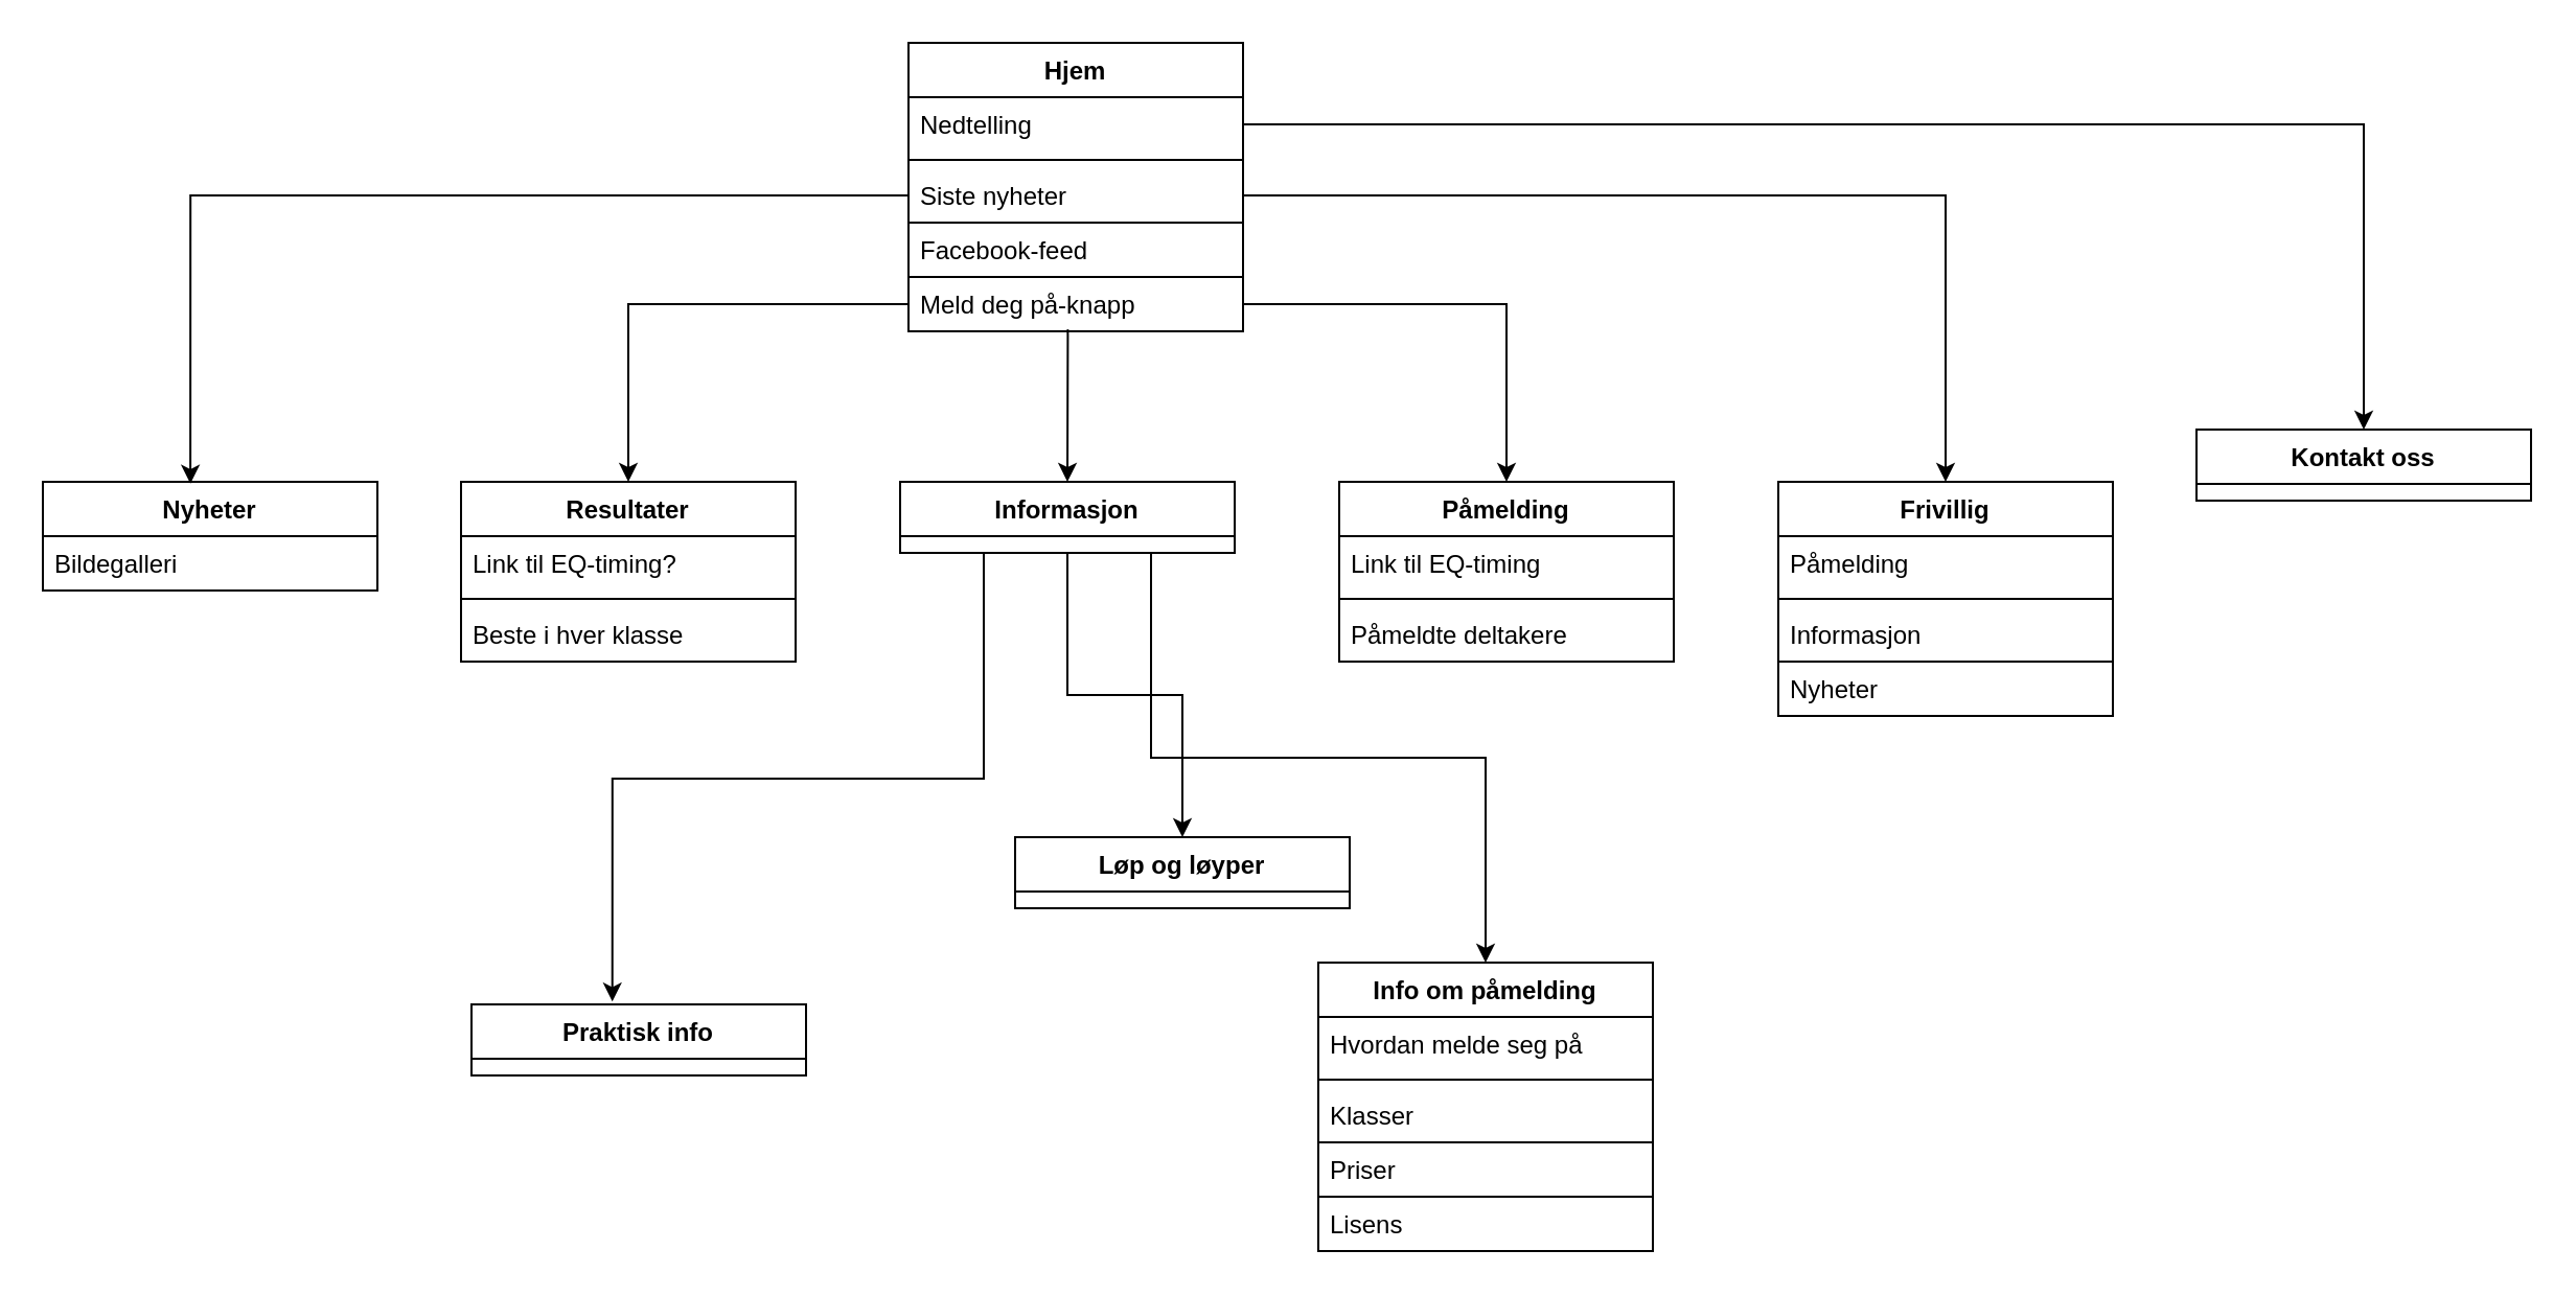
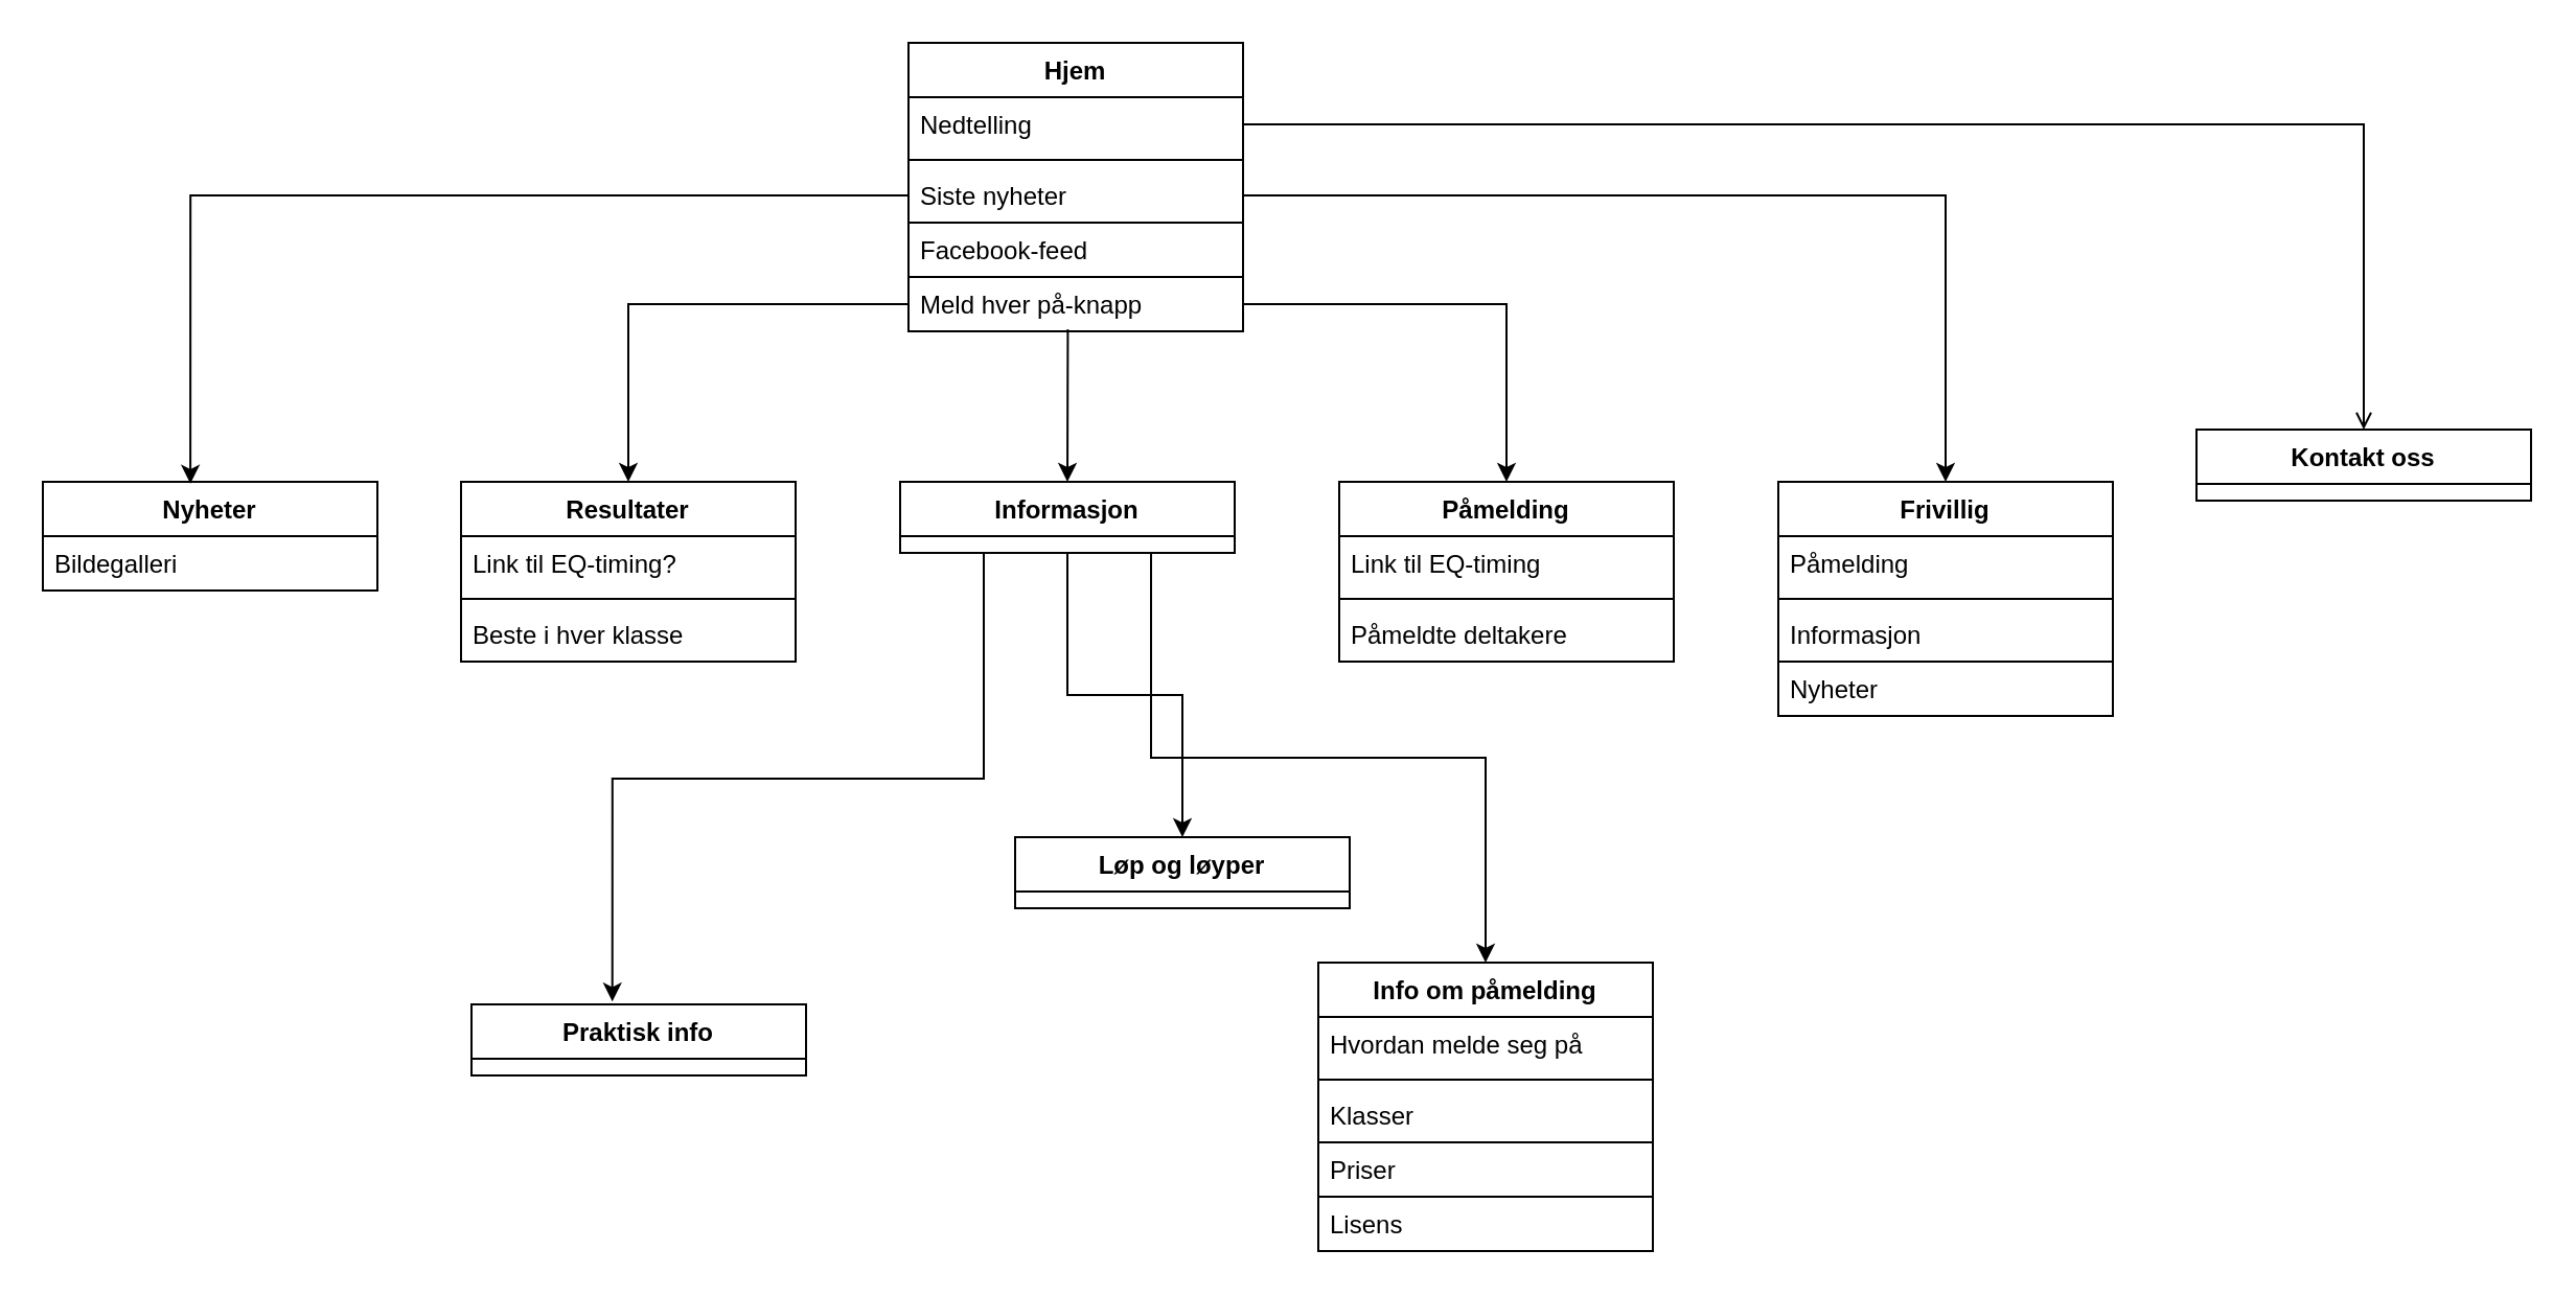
- <mxCell id="7" value="Meld deg på-knapp" style="text;fillColor=none;align=left;verticalAlign=top;spacingLeft=4;spacingRight=4;overflow=hidden;rotatable=0;points=[[0,0.5],[1,0.5]];portConstraint=eastwest;strokeColor=#000000;" vertex="1" parent="2"><mxGeometry y="112" width="160" height="26" as="geometry" /></mxCell>
+ <mxCell id="7" value="Meld hver på-knapp" style="text;fillColor=none;align=left;verticalAlign=top;spacingLeft=4;spacingRight=4;overflow=hidden;rotatable=0;points=[[0,0.5],[1,0.5]];portConstraint=eastwest;strokeColor=#000000;" vertex="1" parent="2"><mxGeometry y="112" width="160" height="26" as="geometry" /></mxCell>
- <mxCell id="41" style="edgeStyle=orthogonalEdgeStyle;rounded=0;orthogonalLoop=1;jettySize=auto;html=1;exitX=1;exitY=0.5;exitDx=0;exitDy=0;entryX=0.5;entryY=0;entryDx=0;entryDy=0;" edge="1" parent="1" source="3" target="22"><mxGeometry relative="1" as="geometry" /></mxCell>
+ <mxCell id="41" style="edgeStyle=orthogonalEdgeStyle;rounded=0;orthogonalLoop=1;jettySize=auto;html=1;exitX=1;exitY=0.5;exitDx=0;exitDy=0;entryX=0.5;entryY=0;entryDx=0;entryDy=0;endArrow=open;" edge="1" parent="1" source="3" target="22"><mxGeometry relative="1" as="geometry" /></mxCell>
